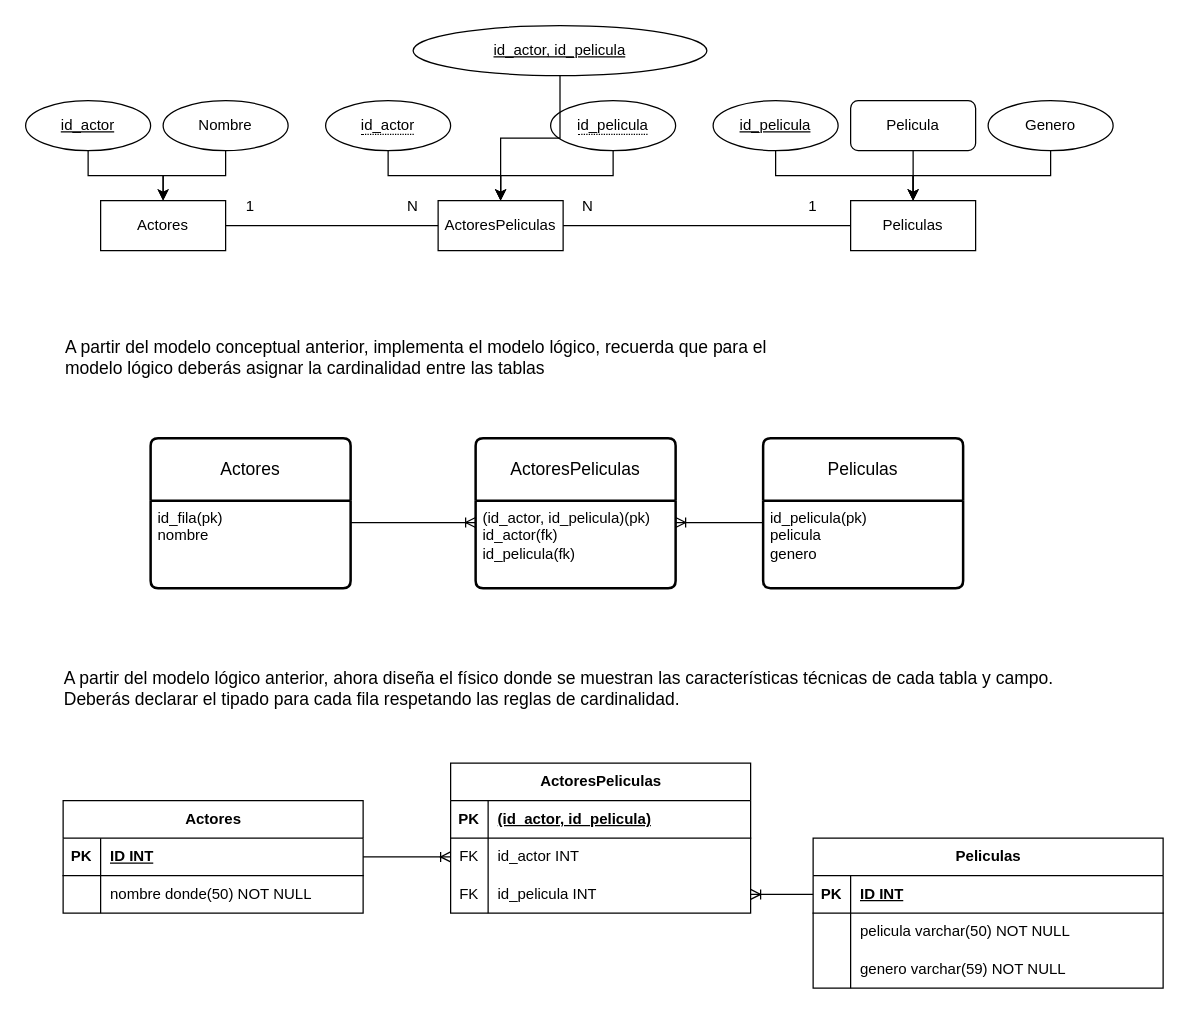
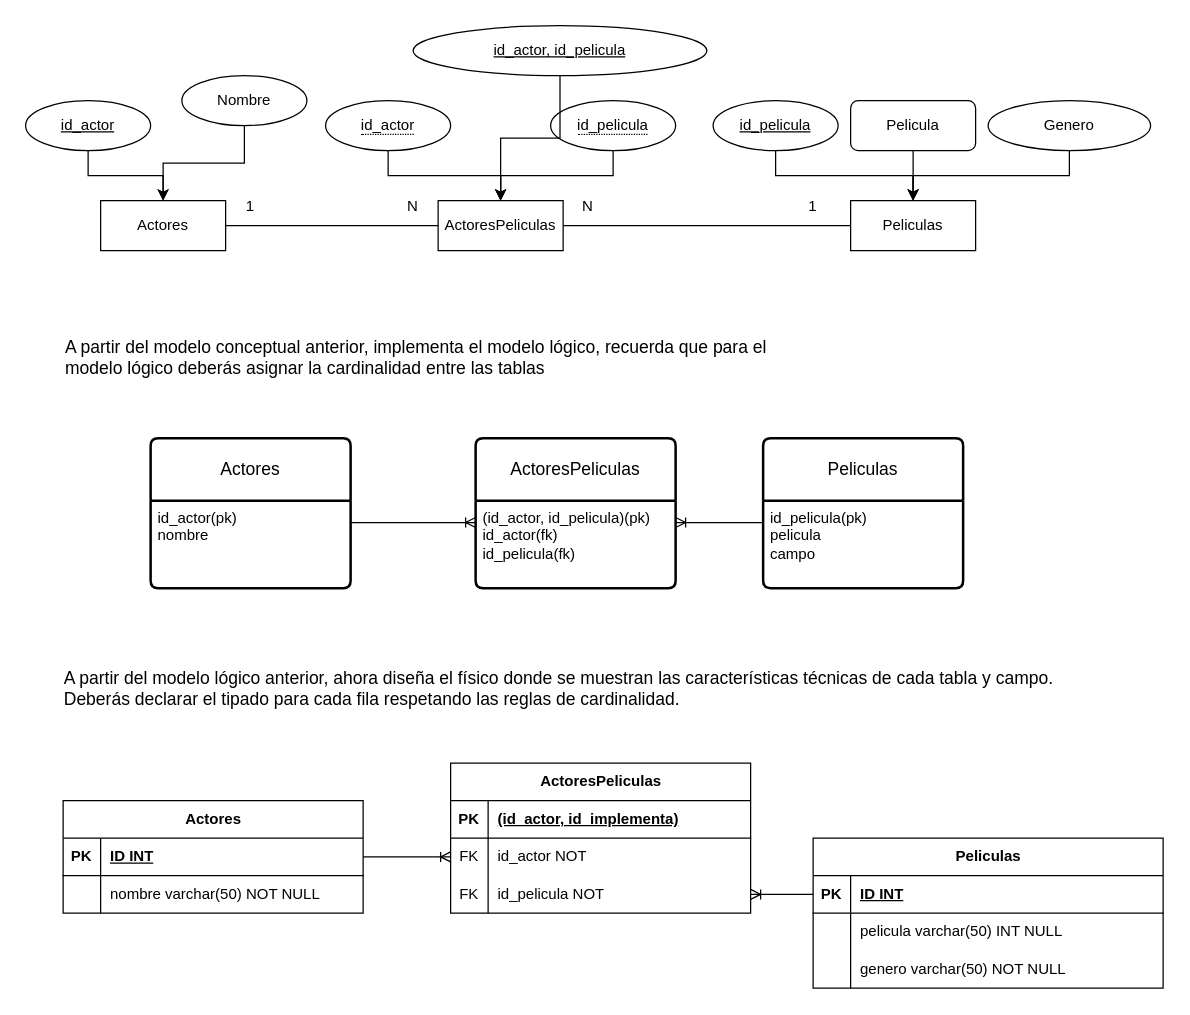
- <mxCell id="7" value="Nombre" style="ellipse;whiteSpace=wrap;html=1;align=center;" vertex="1" parent="1"><mxGeometry x="130" y="80" width="100" height="40" as="geometry" /></mxCell>
+ <mxCell id="7" value="Nombre" style="ellipse;whiteSpace=wrap;html=1;align=center;" vertex="1" parent="1"><mxGeometry x="145" y="60" width="100" height="40" as="geometry" /></mxCell>
- <mxCell id="9" value="Genero" style="ellipse;whiteSpace=wrap;html=1;align=center;" vertex="1" parent="1"><mxGeometry x="790" y="80" width="100" height="40" as="geometry" /></mxCell>
+ <mxCell id="9" value="Genero" style="ellipse;whiteSpace=wrap;html=1;align=center;" vertex="1" parent="1"><mxGeometry x="790" y="80" width="130" height="40" as="geometry" /></mxCell>
- <mxCell id="34" value="id_fila(pk)&lt;div&gt;nombre&lt;/div&gt;" style="align=left;strokeColor=none;fillColor=none;spacingLeft=4;fontSize=12;verticalAlign=top;resizable=0;rotatable=0;part=1;html=1;" vertex="1" parent="33"><mxGeometry y="50" width="160" height="70" as="geometry" /></mxCell>
+ <mxCell id="34" value="id_actor(pk)&lt;div&gt;nombre&lt;/div&gt;" style="align=left;strokeColor=none;fillColor=none;spacingLeft=4;fontSize=12;verticalAlign=top;resizable=0;rotatable=0;part=1;html=1;" vertex="1" parent="33"><mxGeometry y="50" width="160" height="70" as="geometry" /></mxCell>
- <mxCell id="32" value="id_pelicula(pk)&lt;div&gt;pelicula&lt;/div&gt;&lt;div&gt;genero&lt;/div&gt;" style="align=left;strokeColor=none;fillColor=none;spacingLeft=4;fontSize=12;verticalAlign=top;resizable=0;rotatable=0;part=1;html=1;" vertex="1" parent="31"><mxGeometry y="50" width="160" height="70" as="geometry" /></mxCell>
+ <mxCell id="32" value="id_pelicula(pk)&lt;div&gt;pelicula&lt;/div&gt;&lt;div&gt;campo&lt;/div&gt;" style="align=left;strokeColor=none;fillColor=none;spacingLeft=4;fontSize=12;verticalAlign=top;resizable=0;rotatable=0;part=1;html=1;" vertex="1" parent="31"><mxGeometry y="50" width="160" height="70" as="geometry" /></mxCell>
- <mxCell id="41" value="(id_actor, id_pelicula)" style="shape=partialRectangle;connectable=0;fillColor=none;top=0;left=0;bottom=0;right=0;align=left;spacingLeft=6;fontStyle=5;overflow=hidden;whiteSpace=wrap;html=1;" vertex="1" parent="39"><mxGeometry x="30" width="210" height="30" as="geometry"><mxRectangle width="210" height="30" as="alternateBounds" /></mxGeometry></mxCell>
+ <mxCell id="41" value="(id_actor, id_implementa)" style="shape=partialRectangle;connectable=0;fillColor=none;top=0;left=0;bottom=0;right=0;align=left;spacingLeft=6;fontStyle=5;overflow=hidden;whiteSpace=wrap;html=1;" vertex="1" parent="39"><mxGeometry x="30" width="210" height="30" as="geometry"><mxRectangle width="210" height="30" as="alternateBounds" /></mxGeometry></mxCell>
- <mxCell id="44" value="id_actor INT" style="shape=partialRectangle;connectable=0;fillColor=none;top=0;left=0;bottom=0;right=0;align=left;spacingLeft=6;overflow=hidden;whiteSpace=wrap;html=1;" vertex="1" parent="42"><mxGeometry x="30" width="210" height="30" as="geometry"><mxRectangle width="210" height="30" as="alternateBounds" /></mxGeometry></mxCell>
+ <mxCell id="44" value="id_actor NOT" style="shape=partialRectangle;connectable=0;fillColor=none;top=0;left=0;bottom=0;right=0;align=left;spacingLeft=6;overflow=hidden;whiteSpace=wrap;html=1;" vertex="1" parent="42"><mxGeometry x="30" width="210" height="30" as="geometry"><mxRectangle width="210" height="30" as="alternateBounds" /></mxGeometry></mxCell>
- <mxCell id="64" value="nombre donde(50) NOT NULL" style="shape=partialRectangle;connectable=0;fillColor=none;top=0;left=0;bottom=0;right=0;align=left;spacingLeft=6;overflow=hidden;whiteSpace=wrap;html=1;" vertex="1" parent="62"><mxGeometry x="30" width="210" height="30" as="geometry"><mxRectangle width="210" height="30" as="alternateBounds" /></mxGeometry></mxCell>
+ <mxCell id="64" value="nombre varchar(50) NOT NULL" style="shape=partialRectangle;connectable=0;fillColor=none;top=0;left=0;bottom=0;right=0;align=left;spacingLeft=6;overflow=hidden;whiteSpace=wrap;html=1;" vertex="1" parent="62"><mxGeometry x="30" width="210" height="30" as="geometry"><mxRectangle width="210" height="30" as="alternateBounds" /></mxGeometry></mxCell>
- <mxCell id="47" value="id_pelicula INT" style="shape=partialRectangle;connectable=0;fillColor=none;top=0;left=0;bottom=0;right=0;align=left;spacingLeft=6;overflow=hidden;whiteSpace=wrap;html=1;" vertex="1" parent="45"><mxGeometry x="30" width="210" height="30" as="geometry"><mxRectangle width="210" height="30" as="alternateBounds" /></mxGeometry></mxCell>
+ <mxCell id="47" value="id_pelicula NOT" style="shape=partialRectangle;connectable=0;fillColor=none;top=0;left=0;bottom=0;right=0;align=left;spacingLeft=6;overflow=hidden;whiteSpace=wrap;html=1;" vertex="1" parent="45"><mxGeometry x="30" width="210" height="30" as="geometry"><mxRectangle width="210" height="30" as="alternateBounds" /></mxGeometry></mxCell>
- <mxCell id="54" value="pelicula varchar(50) NOT NULL&amp;nbsp;" style="shape=partialRectangle;connectable=0;fillColor=none;top=0;left=0;bottom=0;right=0;align=left;spacingLeft=6;overflow=hidden;whiteSpace=wrap;html=1;" vertex="1" parent="52"><mxGeometry x="30" width="250" height="30" as="geometry"><mxRectangle width="250" height="30" as="alternateBounds" /></mxGeometry></mxCell>
+ <mxCell id="54" value="pelicula varchar(50) INT NULL&amp;nbsp;" style="shape=partialRectangle;connectable=0;fillColor=none;top=0;left=0;bottom=0;right=0;align=left;spacingLeft=6;overflow=hidden;whiteSpace=wrap;html=1;" vertex="1" parent="52"><mxGeometry x="30" width="250" height="30" as="geometry"><mxRectangle width="250" height="30" as="alternateBounds" /></mxGeometry></mxCell>
- <mxCell id="57" value="genero varchar(59) NOT NULL&lt;span style=&quot;background-color: initial;&quot;&gt;&amp;nbsp;&lt;/span&gt;" style="shape=partialRectangle;connectable=0;fillColor=none;top=0;left=0;bottom=0;right=0;align=left;spacingLeft=6;overflow=hidden;whiteSpace=wrap;html=1;" vertex="1" parent="55"><mxGeometry x="30" width="250" height="30" as="geometry"><mxRectangle width="250" height="30" as="alternateBounds" /></mxGeometry></mxCell>
+ <mxCell id="57" value="genero varchar(50) NOT NULL&lt;span style=&quot;background-color: initial;&quot;&gt;&amp;nbsp;&lt;/span&gt;" style="shape=partialRectangle;connectable=0;fillColor=none;top=0;left=0;bottom=0;right=0;align=left;spacingLeft=6;overflow=hidden;whiteSpace=wrap;html=1;" vertex="1" parent="55"><mxGeometry x="30" width="250" height="30" as="geometry"><mxRectangle width="250" height="30" as="alternateBounds" /></mxGeometry></mxCell>
